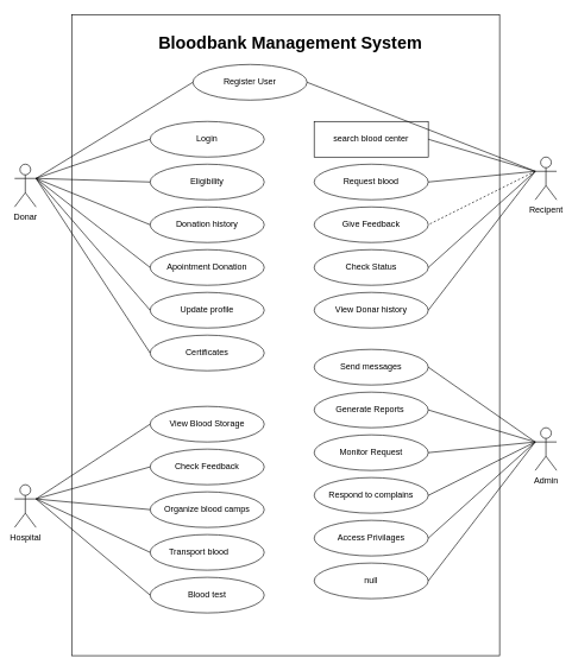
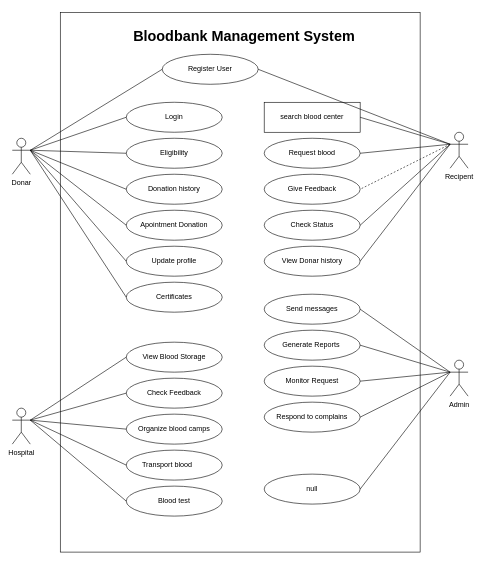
- <mxCell id="48" style="rounded=0;orthogonalLoop=1;jettySize=auto;html=1;exitX=0;exitY=0.333;exitDx=0;exitDy=0;exitPerimeter=0;entryX=1;entryY=0.5;entryDx=0;entryDy=0;endArrow=none;endFill=0;" edge="1" parent="1" source="43" target="22"><mxGeometry relative="1" as="geometry"><mxPoint x="750" y="620" as="sourcePoint" /><mxPoint x="600" y="755" as="targetPoint" /></mxGeometry></mxCell>
- <mxCell id="22" value="Access Privilages" style="ellipse;whiteSpace=wrap;html=1;" vertex="1" parent="1"><mxGeometry x="440" y="730" width="160" height="50" as="geometry" /></mxCell>
